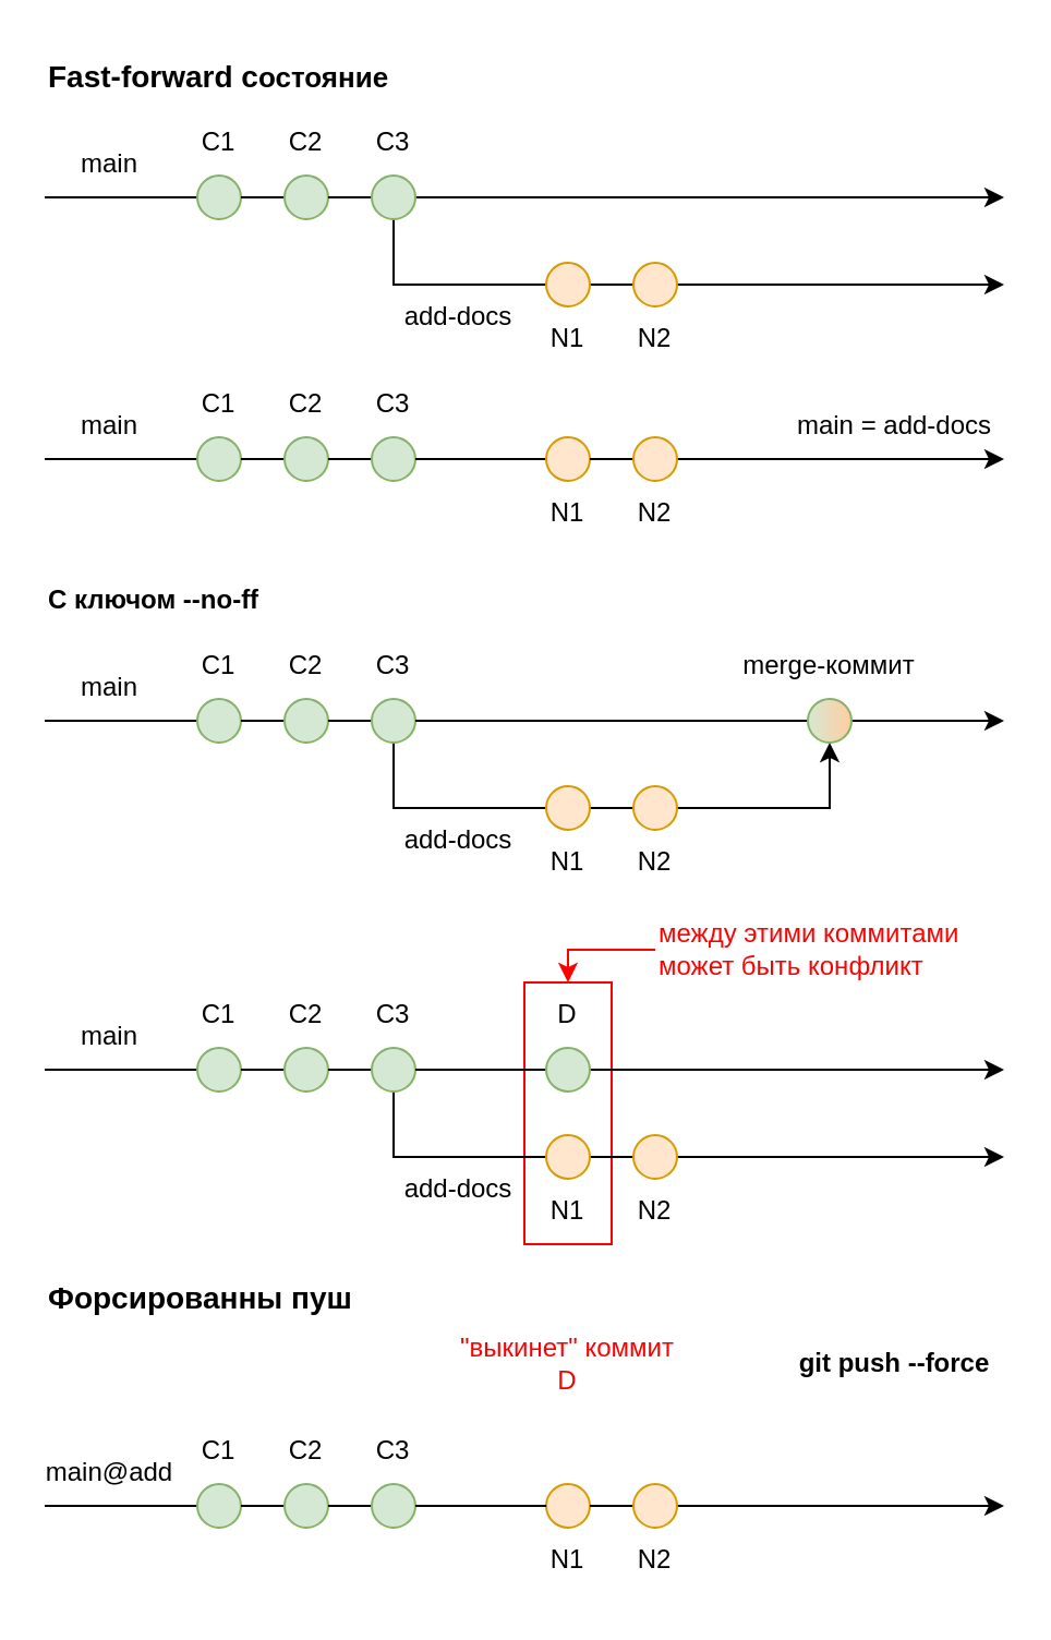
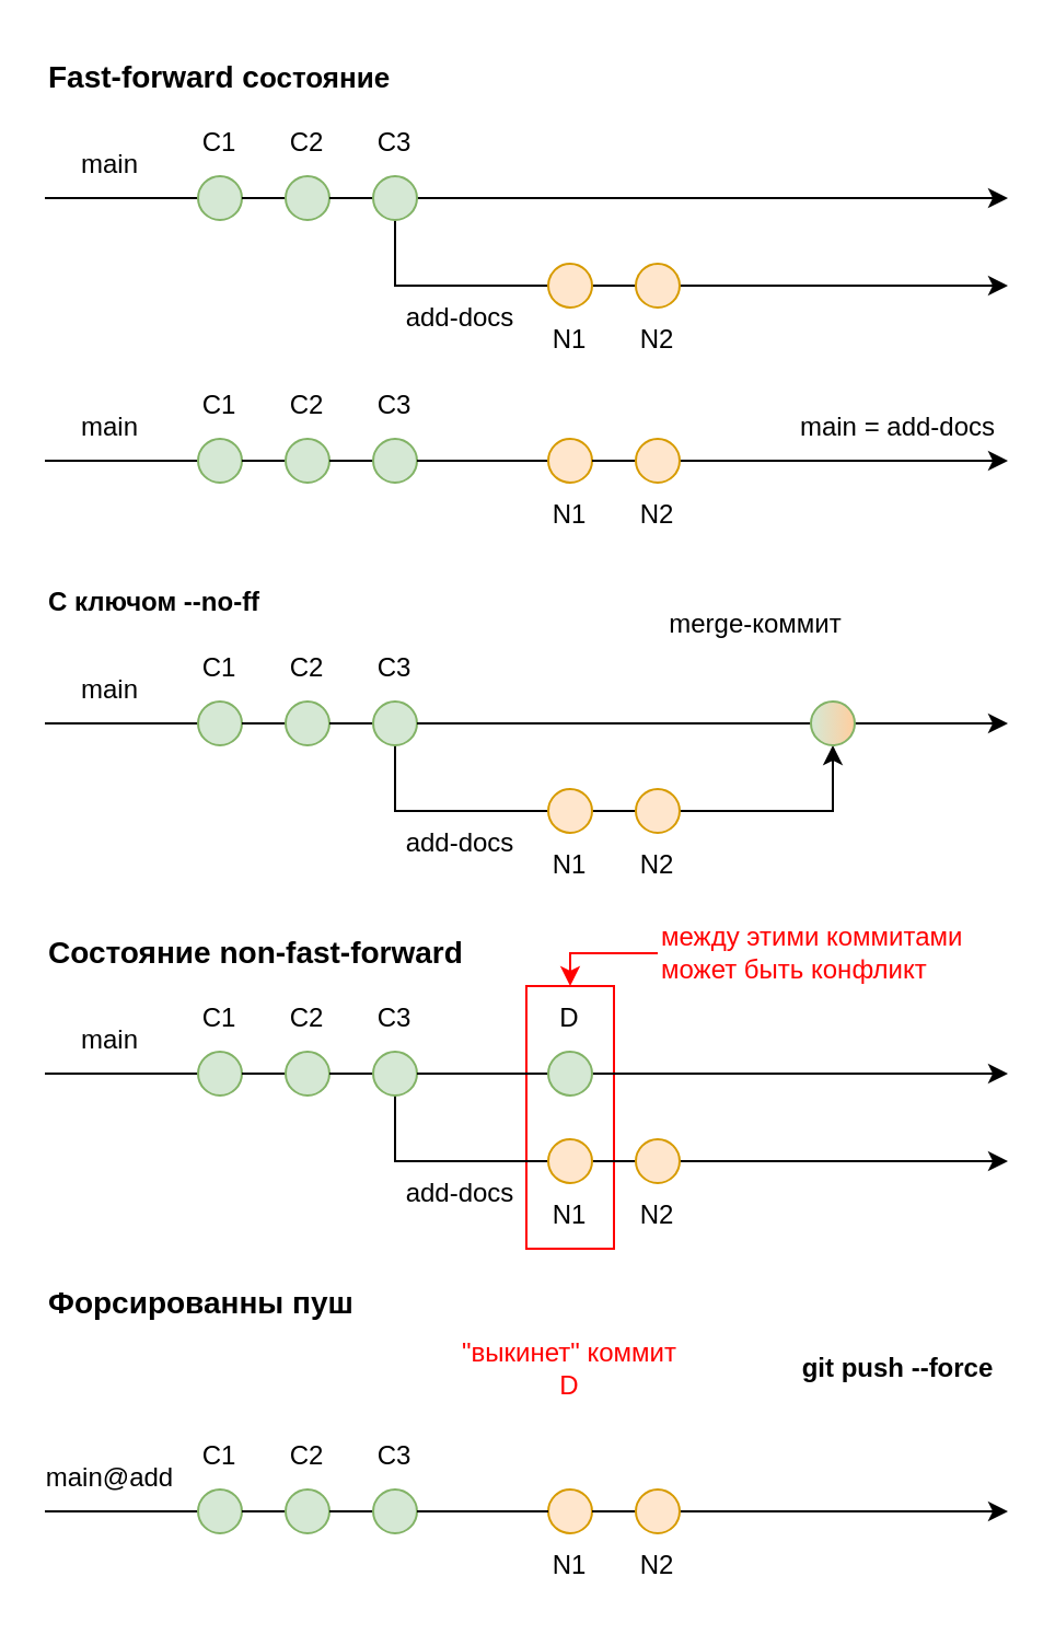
- <mxCell id="59" value="merge-коммит" style="text;html=1;align=center;verticalAlign=middle;whiteSpace=wrap;rounded=0;" vertex="1" parent="1"><mxGeometry x="335" y="290" width="90" height="30" as="geometry" /></mxCell>
+ <mxCell id="59" value="merge-коммит" style="text;html=1;align=center;verticalAlign=middle;whiteSpace=wrap;rounded=0;" vertex="1" parent="1"><mxGeometry x="300" y="270" width="90" height="30" as="geometry" /></mxCell>
+ <mxCell id="60" value="&lt;p&gt;&lt;span style=&quot;font-size: 14px;&quot;&gt;&lt;b&gt;Состояние non-fast-forward&lt;/b&gt;&lt;/span&gt;&lt;/p&gt;" style="text;html=1;align=left;verticalAlign=middle;whiteSpace=wrap;rounded=0;" vertex="1" parent="1"><mxGeometry x="20" y="420" width="210" height="30" as="geometry" /></mxCell>
